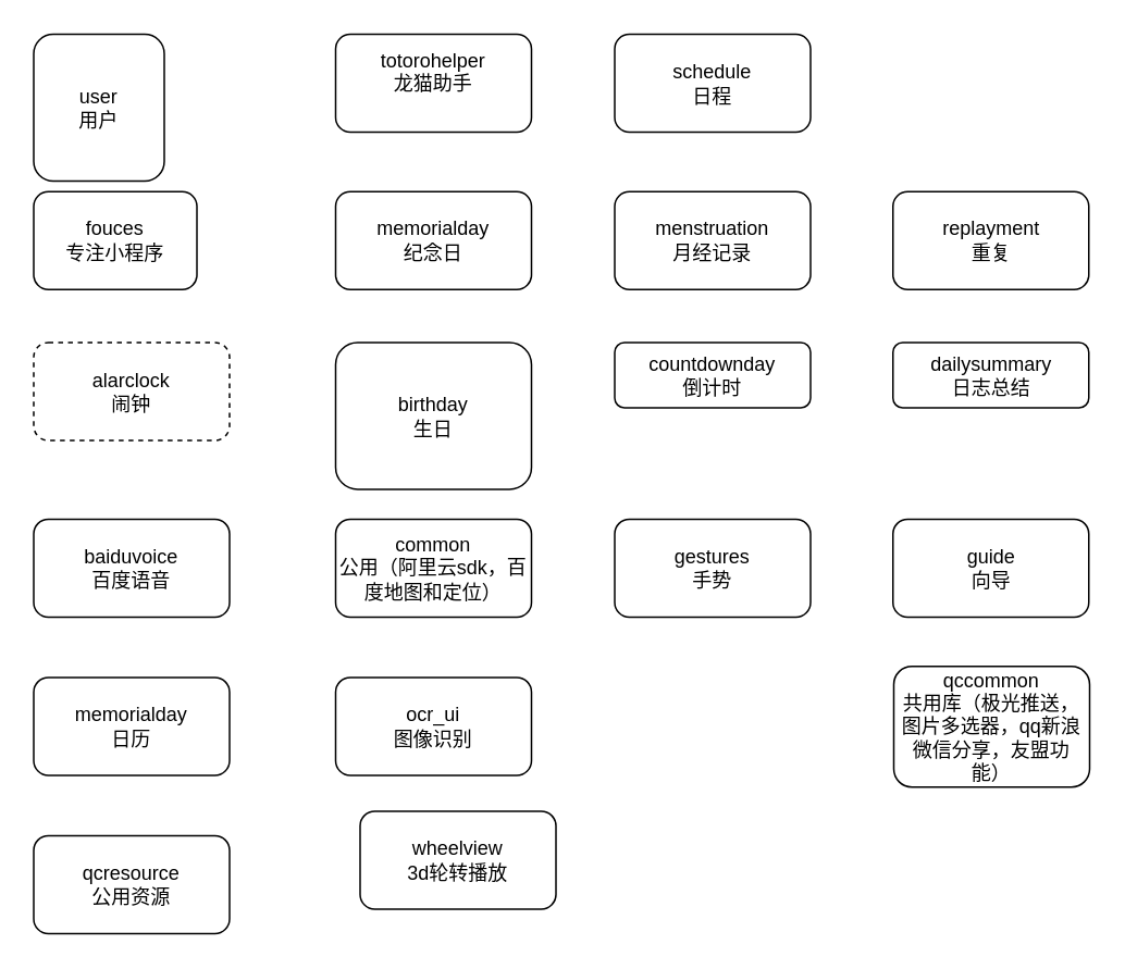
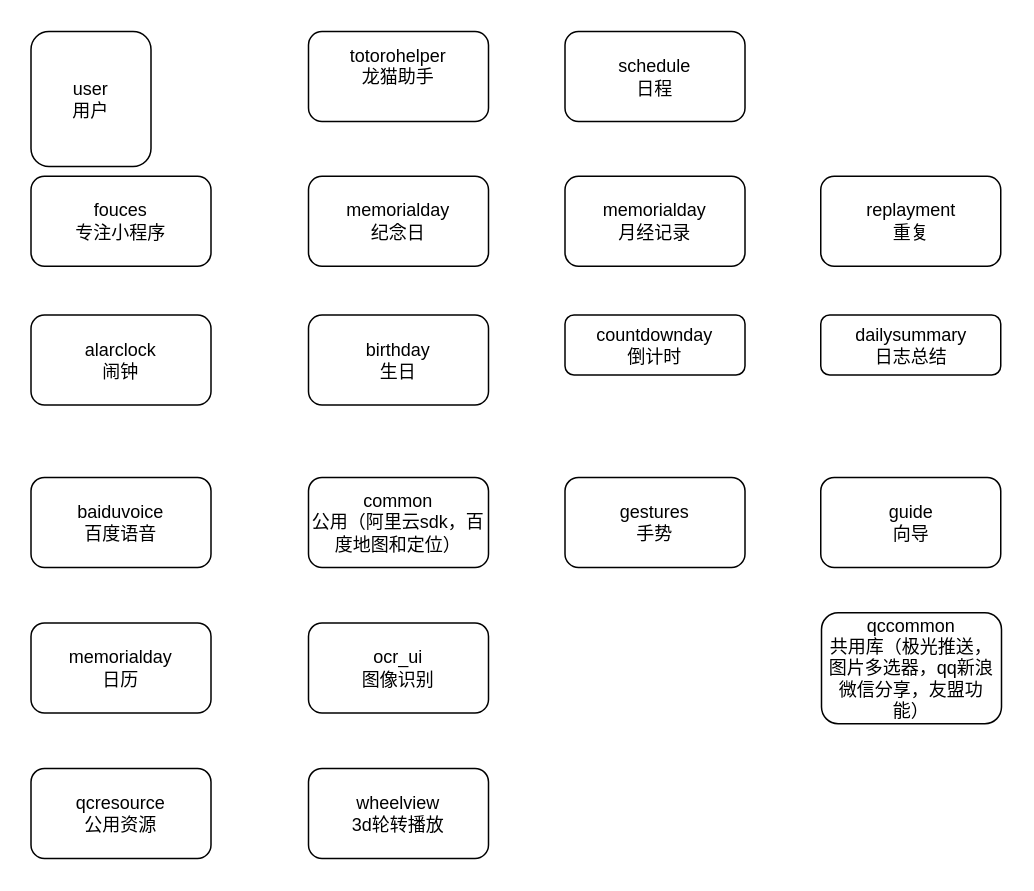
- <mxCell id="15" value="fouces&lt;br&gt;专注小程序&lt;br&gt;" style="rounded=1;whiteSpace=wrap;html=1;" vertex="1" parent="1"><mxGeometry x="20" y="117" width="100" height="60" as="geometry" /></mxCell>
+ <mxCell id="15" value="fouces&lt;br&gt;专注小程序&lt;br&gt;" style="rounded=1;whiteSpace=wrap;html=1;" vertex="1" parent="1"><mxGeometry x="20" y="117" width="120" height="60" as="geometry" /></mxCell>
- <mxCell id="17" value="menstruation&lt;br&gt;月经记录&lt;br&gt;" style="rounded=1;whiteSpace=wrap;html=1;" vertex="1" parent="1"><mxGeometry x="376" y="117" width="120" height="60" as="geometry" /></mxCell>
+ <mxCell id="17" value="memorialday&lt;br&gt;月经记录&lt;br&gt;" style="rounded=1;whiteSpace=wrap;html=1;" vertex="1" parent="1"><mxGeometry x="376" y="117" width="120" height="60" as="geometry" /></mxCell>
- <mxCell id="11" value="alarclock&lt;br&gt;闹钟&lt;br&gt;" style="rounded=1;whiteSpace=wrap;html=1;dashed=1;" vertex="1" parent="1"><mxGeometry x="20" y="209.5" width="120" height="60" as="geometry" /></mxCell>
+ <mxCell id="11" value="alarclock&lt;br&gt;闹钟&lt;br&gt;" style="rounded=1;whiteSpace=wrap;html=1;" vertex="1" parent="1"><mxGeometry x="20" y="209.5" width="120" height="60" as="geometry" /></mxCell>
- <mxCell id="12" value="birthday&lt;br&gt;生日&lt;br&gt;" style="rounded=1;whiteSpace=wrap;html=1;" vertex="1" parent="1"><mxGeometry x="205" y="209.5" width="120" height="90" as="geometry" /></mxCell>
+ <mxCell id="12" value="birthday&lt;br&gt;生日&lt;br&gt;" style="rounded=1;whiteSpace=wrap;html=1;" vertex="1" parent="1"><mxGeometry x="205" y="209.5" width="120" height="60" as="geometry" /></mxCell>
- <mxCell id="10" value="wheelview&lt;br&gt;3d轮转播放&lt;br&gt;" style="rounded=1;whiteSpace=wrap;html=1;" vertex="1" parent="1"><mxGeometry x="220" y="496.8" width="120" height="60" as="geometry" /></mxCell>
+ <mxCell id="10" value="wheelview&lt;br&gt;3d轮转播放&lt;br&gt;" style="rounded=1;whiteSpace=wrap;html=1;" vertex="1" parent="1"><mxGeometry x="205" y="511.8" width="120" height="60" as="geometry" /></mxCell>
